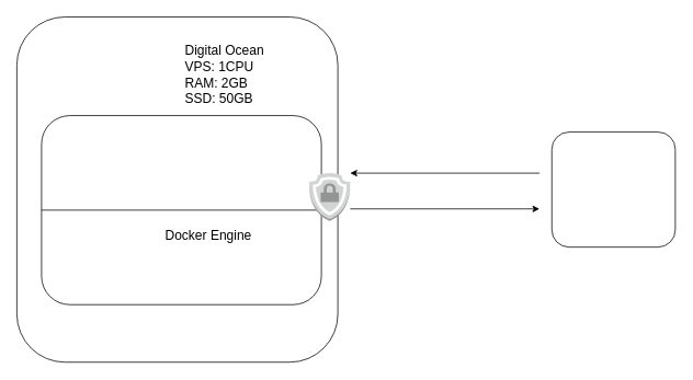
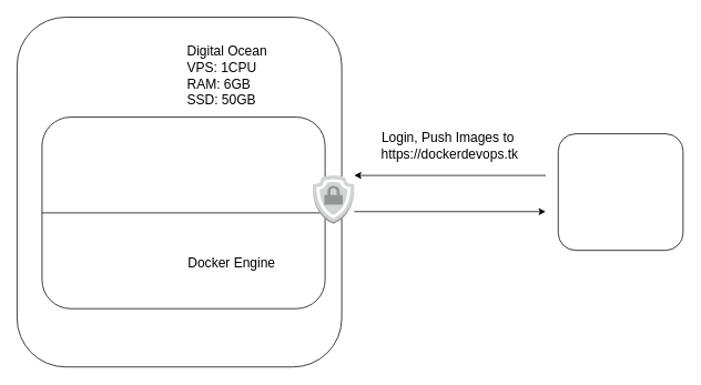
- <mxCell id="10" value="&lt;div style=&quot;text-align: left&quot;&gt;&lt;span style=&quot;font-size: medium&quot;&gt;Digital Ocean&lt;/span&gt;&lt;/div&gt;&lt;font size=&quot;3&quot;&gt;&lt;div style=&quot;text-align: left&quot;&gt;&lt;span&gt;VPS: 1CPU&lt;/span&gt;&lt;/div&gt;&lt;div style=&quot;text-align: left&quot;&gt;&lt;span&gt;RAM: 2GB&lt;/span&gt;&lt;/div&gt;&lt;div style=&quot;text-align: left&quot;&gt;&lt;span&gt;SSD: 50GB&lt;/span&gt;&lt;/div&gt;&lt;/font&gt;" style="text;html=1;strokeColor=none;fillColor=none;align=center;verticalAlign=middle;whiteSpace=wrap;rounded=0;" vertex="1" parent="1"><mxGeometry x="200" y="70" width="145" height="40" as="geometry" /></mxCell>
+ <mxCell id="10" value="&lt;div style=&quot;text-align: left&quot;&gt;&lt;span style=&quot;font-size: medium&quot;&gt;Digital Ocean&lt;/span&gt;&lt;/div&gt;&lt;font size=&quot;3&quot;&gt;&lt;div style=&quot;text-align: left&quot;&gt;&lt;span&gt;VPS: 1CPU&lt;/span&gt;&lt;/div&gt;&lt;div style=&quot;text-align: left&quot;&gt;&lt;span&gt;RAM: 6GB&lt;/span&gt;&lt;/div&gt;&lt;div style=&quot;text-align: left&quot;&gt;&lt;span&gt;SSD: 50GB&lt;/span&gt;&lt;/div&gt;&lt;/font&gt;" style="text;html=1;strokeColor=none;fillColor=none;align=center;verticalAlign=middle;whiteSpace=wrap;rounded=0;" vertex="1" parent="1"><mxGeometry x="200" y="70" width="145" height="40" as="geometry" /></mxCell>
+ <mxCell id="14" value="&lt;font size=&quot;3&quot;&gt;Login, Push Images to&amp;nbsp;&lt;br&gt;https://dockerdevops.tk&lt;/font&gt;" style="text;html=1;strokeColor=none;fillColor=none;align=center;verticalAlign=middle;whiteSpace=wrap;rounded=0;" vertex="1" parent="1"><mxGeometry x="450" y="160" width="180" height="30" as="geometry" /></mxCell>
- <mxCell id="12" value="&lt;div style=&quot;text-align: left&quot;&gt;&lt;font size=&quot;3&quot;&gt;Docker Engine&lt;/font&gt;&lt;/div&gt;" style="text;html=1;strokeColor=none;fillColor=none;align=center;verticalAlign=middle;whiteSpace=wrap;rounded=0;" vertex="1" parent="1"><mxGeometry x="188" y="270" width="130" height="30" as="geometry" /></mxCell>
+ <mxCell id="12" value="&lt;div style=&quot;text-align: left&quot;&gt;&lt;font size=&quot;3&quot;&gt;Docker Engine&lt;/font&gt;&lt;/div&gt;" style="text;html=1;strokeColor=none;fillColor=none;align=center;verticalAlign=middle;whiteSpace=wrap;rounded=0;" vertex="1" parent="1"><mxGeometry x="213" y="300" width="130" height="30" as="geometry" /></mxCell>
